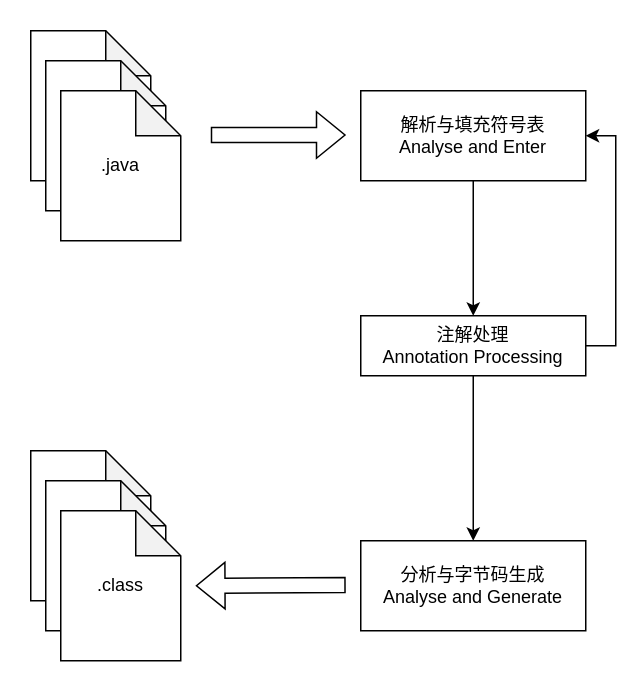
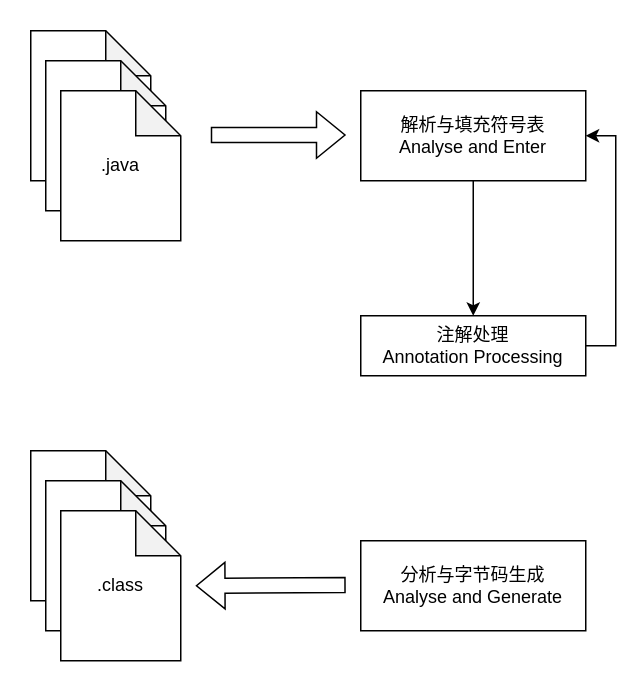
- <mxCell id="9" style="edgeStyle=orthogonalEdgeStyle;rounded=0;orthogonalLoop=1;jettySize=auto;html=1;exitX=0.5;exitY=1;exitDx=0;exitDy=0;entryX=0.5;entryY=0;entryDx=0;entryDy=0;" edge="1" parent="1" source="10" target="11"><mxGeometry relative="1" as="geometry" /></mxCell>
